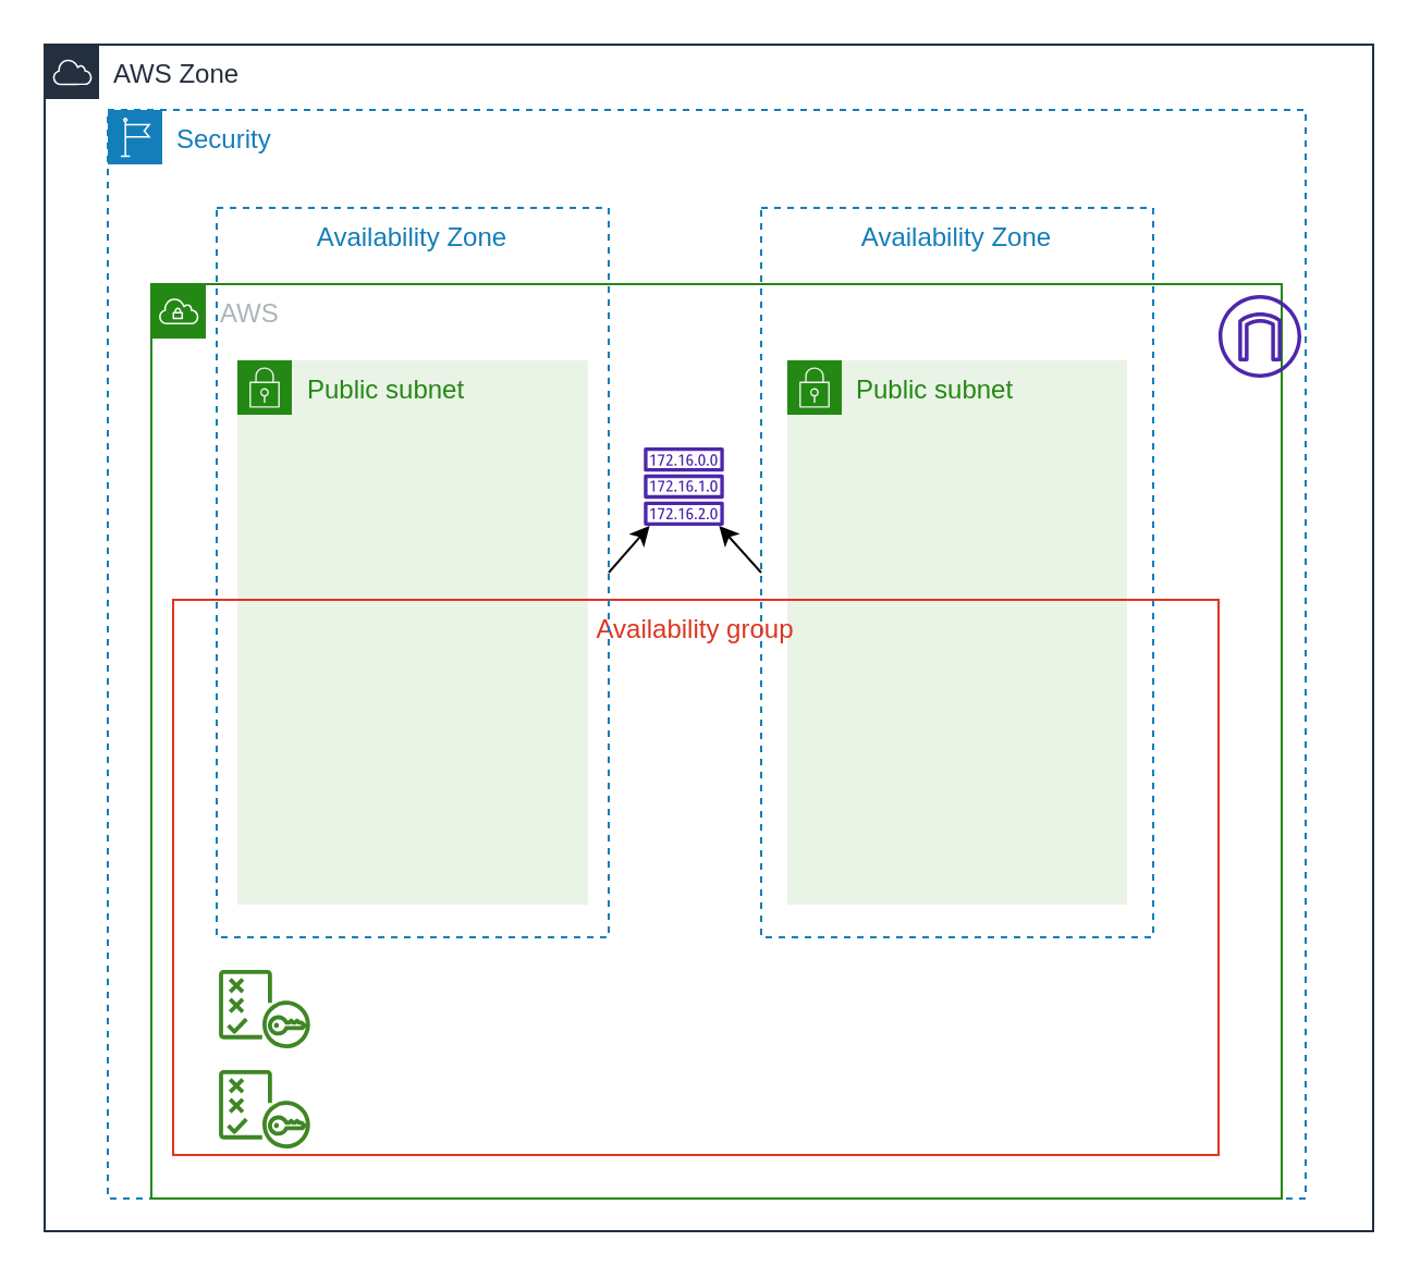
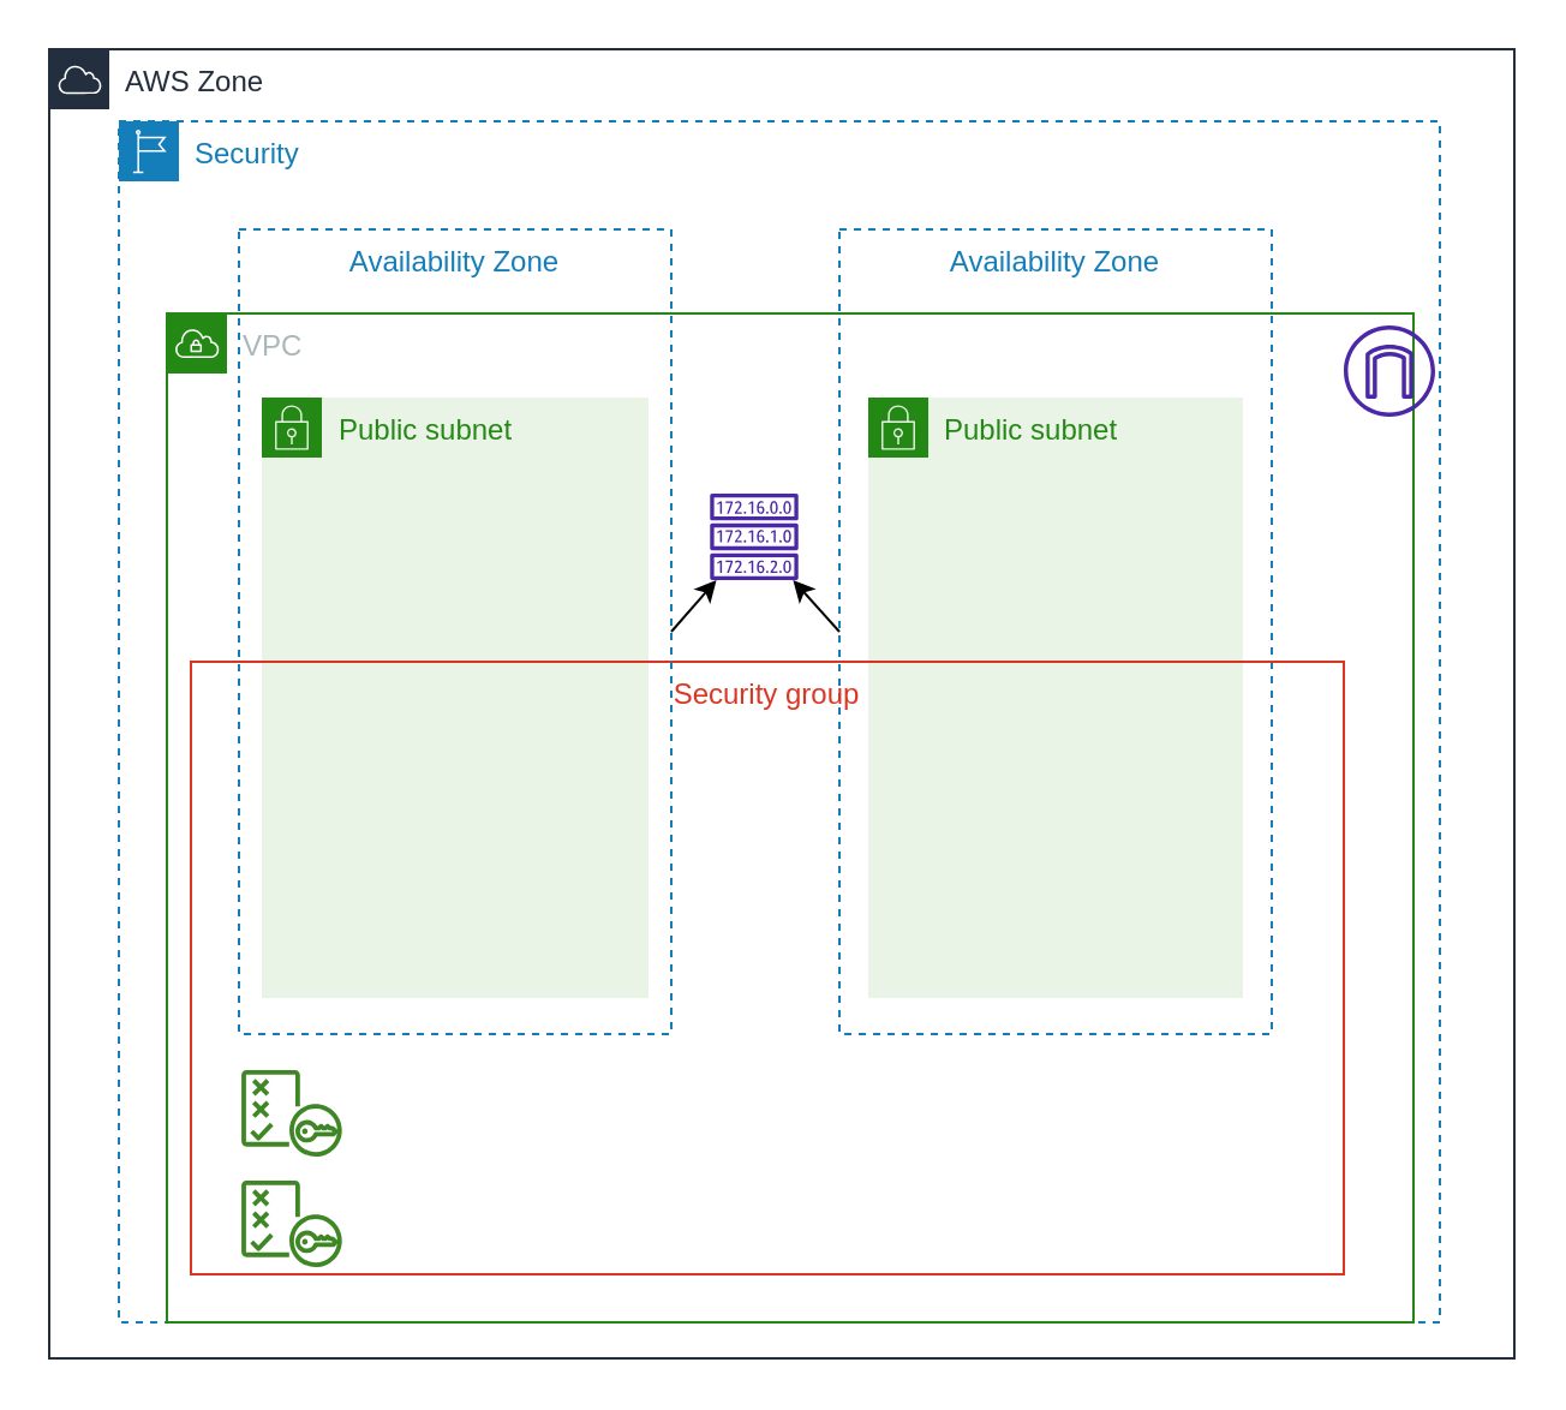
- <mxCell id="7" value="AWS" style="points=[[0,0],[0.25,0],[0.5,0],[0.75,0],[1,0],[1,0.25],[1,0.5],[1,0.75],[1,1],[0.75,1],[0.5,1],[0.25,1],[0,1],[0,0.75],[0,0.5],[0,0.25]];outlineConnect=0;gradientColor=none;html=1;whiteSpace=wrap;fontSize=12;fontStyle=0;container=1;pointerEvents=0;collapsible=0;recursiveResize=0;shape=mxgraph.aws4.group;grIcon=mxgraph.aws4.group_vpc;strokeColor=#248814;fillColor=none;verticalAlign=top;align=left;spacingLeft=30;fontColor=#AAB7B8;dashed=0;movable=1;resizable=1;rotatable=1;deletable=1;editable=1;connectable=1;" vertex="1" parent="3"><mxGeometry x="20" y="80" width="519" height="420" as="geometry" /></mxCell>
+ <mxCell id="7" value="VPC" style="points=[[0,0],[0.25,0],[0.5,0],[0.75,0],[1,0],[1,0.25],[1,0.5],[1,0.75],[1,1],[0.75,1],[0.5,1],[0.25,1],[0,1],[0,0.75],[0,0.5],[0,0.25]];outlineConnect=0;gradientColor=none;html=1;whiteSpace=wrap;fontSize=12;fontStyle=0;container=1;pointerEvents=0;collapsible=0;recursiveResize=0;shape=mxgraph.aws4.group;grIcon=mxgraph.aws4.group_vpc;strokeColor=#248814;fillColor=none;verticalAlign=top;align=left;spacingLeft=30;fontColor=#AAB7B8;dashed=0;movable=1;resizable=1;rotatable=1;deletable=1;editable=1;connectable=1;" vertex="1" parent="3"><mxGeometry x="20" y="80" width="519" height="420" as="geometry" /></mxCell>
- <mxCell id="10" value="Availability group" style="fillColor=none;strokeColor=#DD3522;verticalAlign=top;fontStyle=0;fontColor=#DD3522;" vertex="1" parent="7"><mxGeometry x="10" y="145" width="480" height="255" as="geometry" /></mxCell>
+ <mxCell id="10" value="Security group" style="fillColor=none;strokeColor=#DD3522;verticalAlign=top;fontStyle=0;fontColor=#DD3522;" vertex="1" parent="7"><mxGeometry x="10" y="145" width="480" height="255" as="geometry" /></mxCell>
